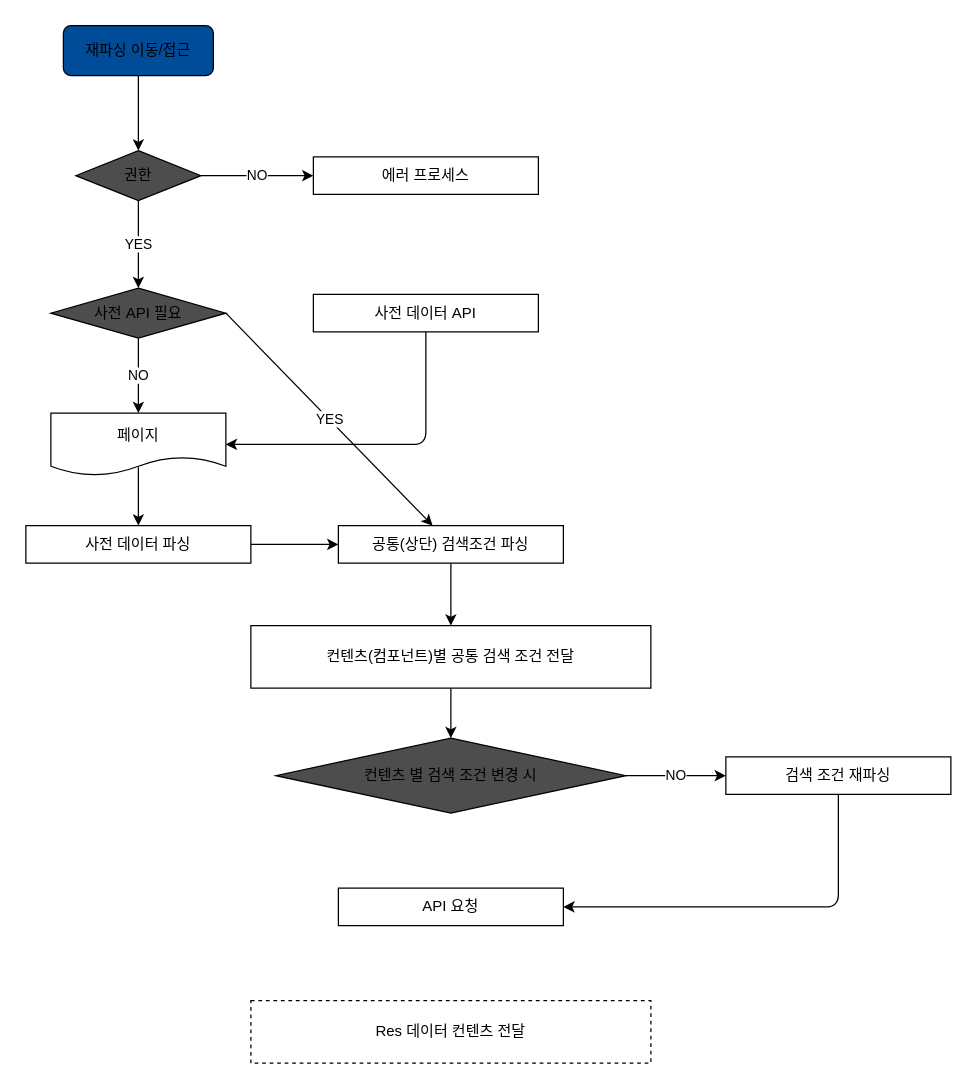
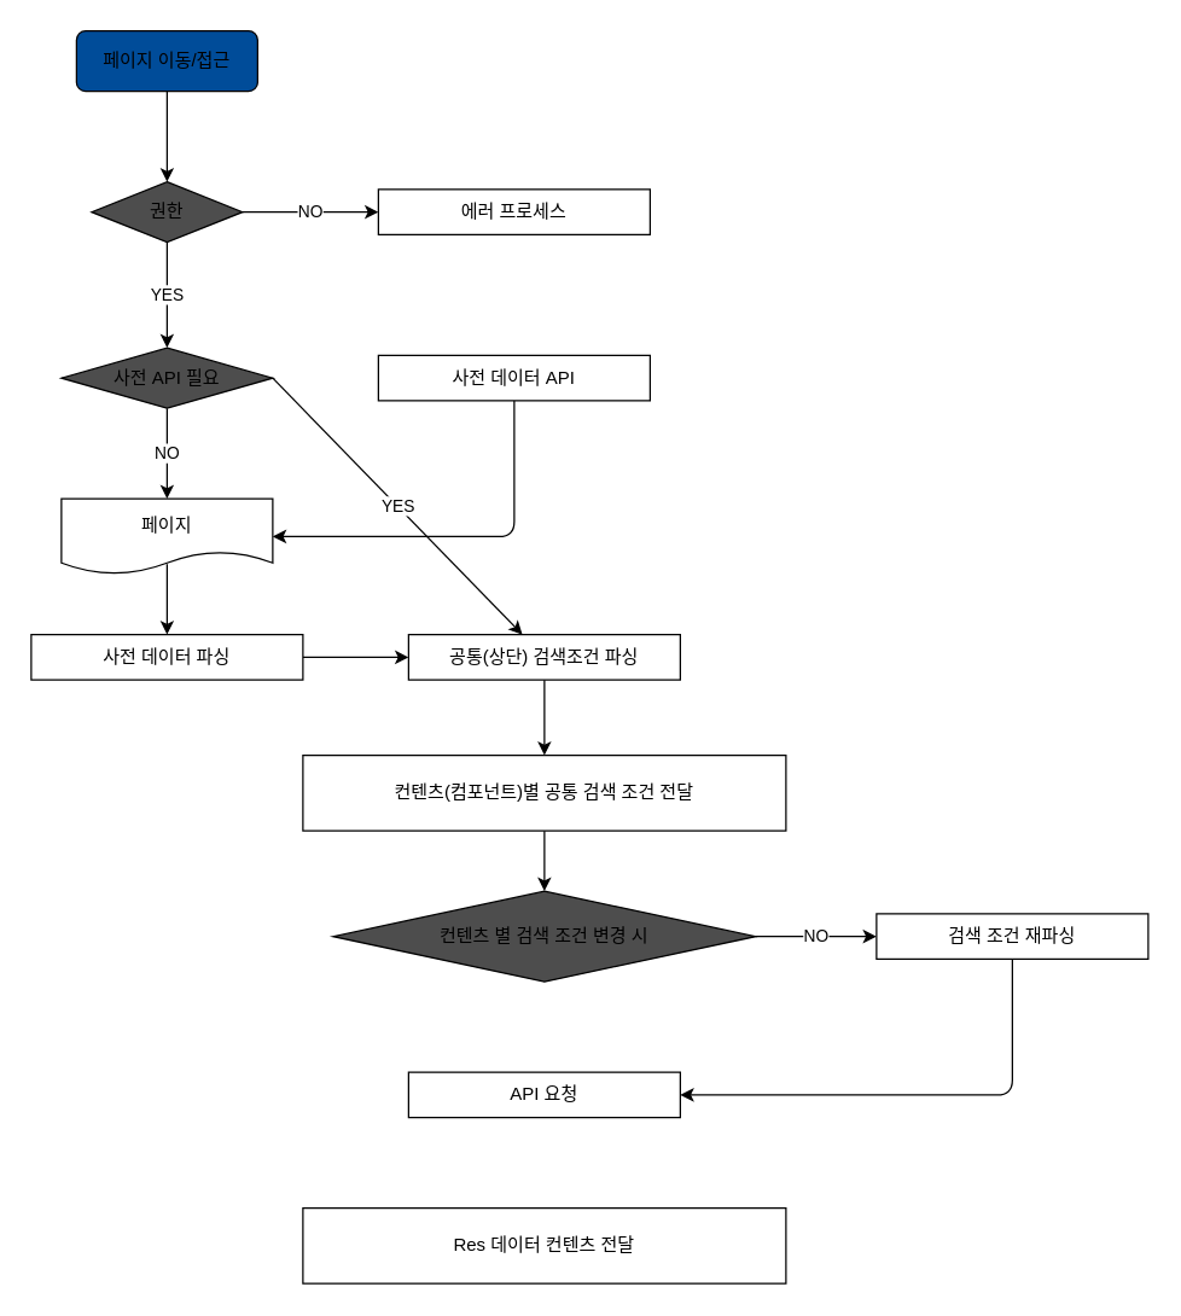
- <mxCell id="3" value="재파싱 이동/접근" style="rounded=1;whiteSpace=wrap;html=1;fillColor=#004C99;" vertex="1" parent="1"><mxGeometry x="50" y="20" width="120" height="40" as="geometry" /></mxCell>
+ <mxCell id="3" value="페이지 이동/접근" style="rounded=1;whiteSpace=wrap;html=1;fillColor=#004C99;" vertex="1" parent="1"><mxGeometry x="50" y="20" width="120" height="40" as="geometry" /></mxCell>
- <mxCell id="26" value="Res 데이터 컨텐츠 전달" style="rounded=0;whiteSpace=wrap;html=1;dashed=1;" vertex="1" parent="1"><mxGeometry x="200" y="800" width="320" height="50" as="geometry" /></mxCell>
+ <mxCell id="26" value="Res 데이터 컨텐츠 전달" style="rounded=0;whiteSpace=wrap;html=1;" vertex="1" parent="1"><mxGeometry x="200" y="800" width="320" height="50" as="geometry" /></mxCell>
